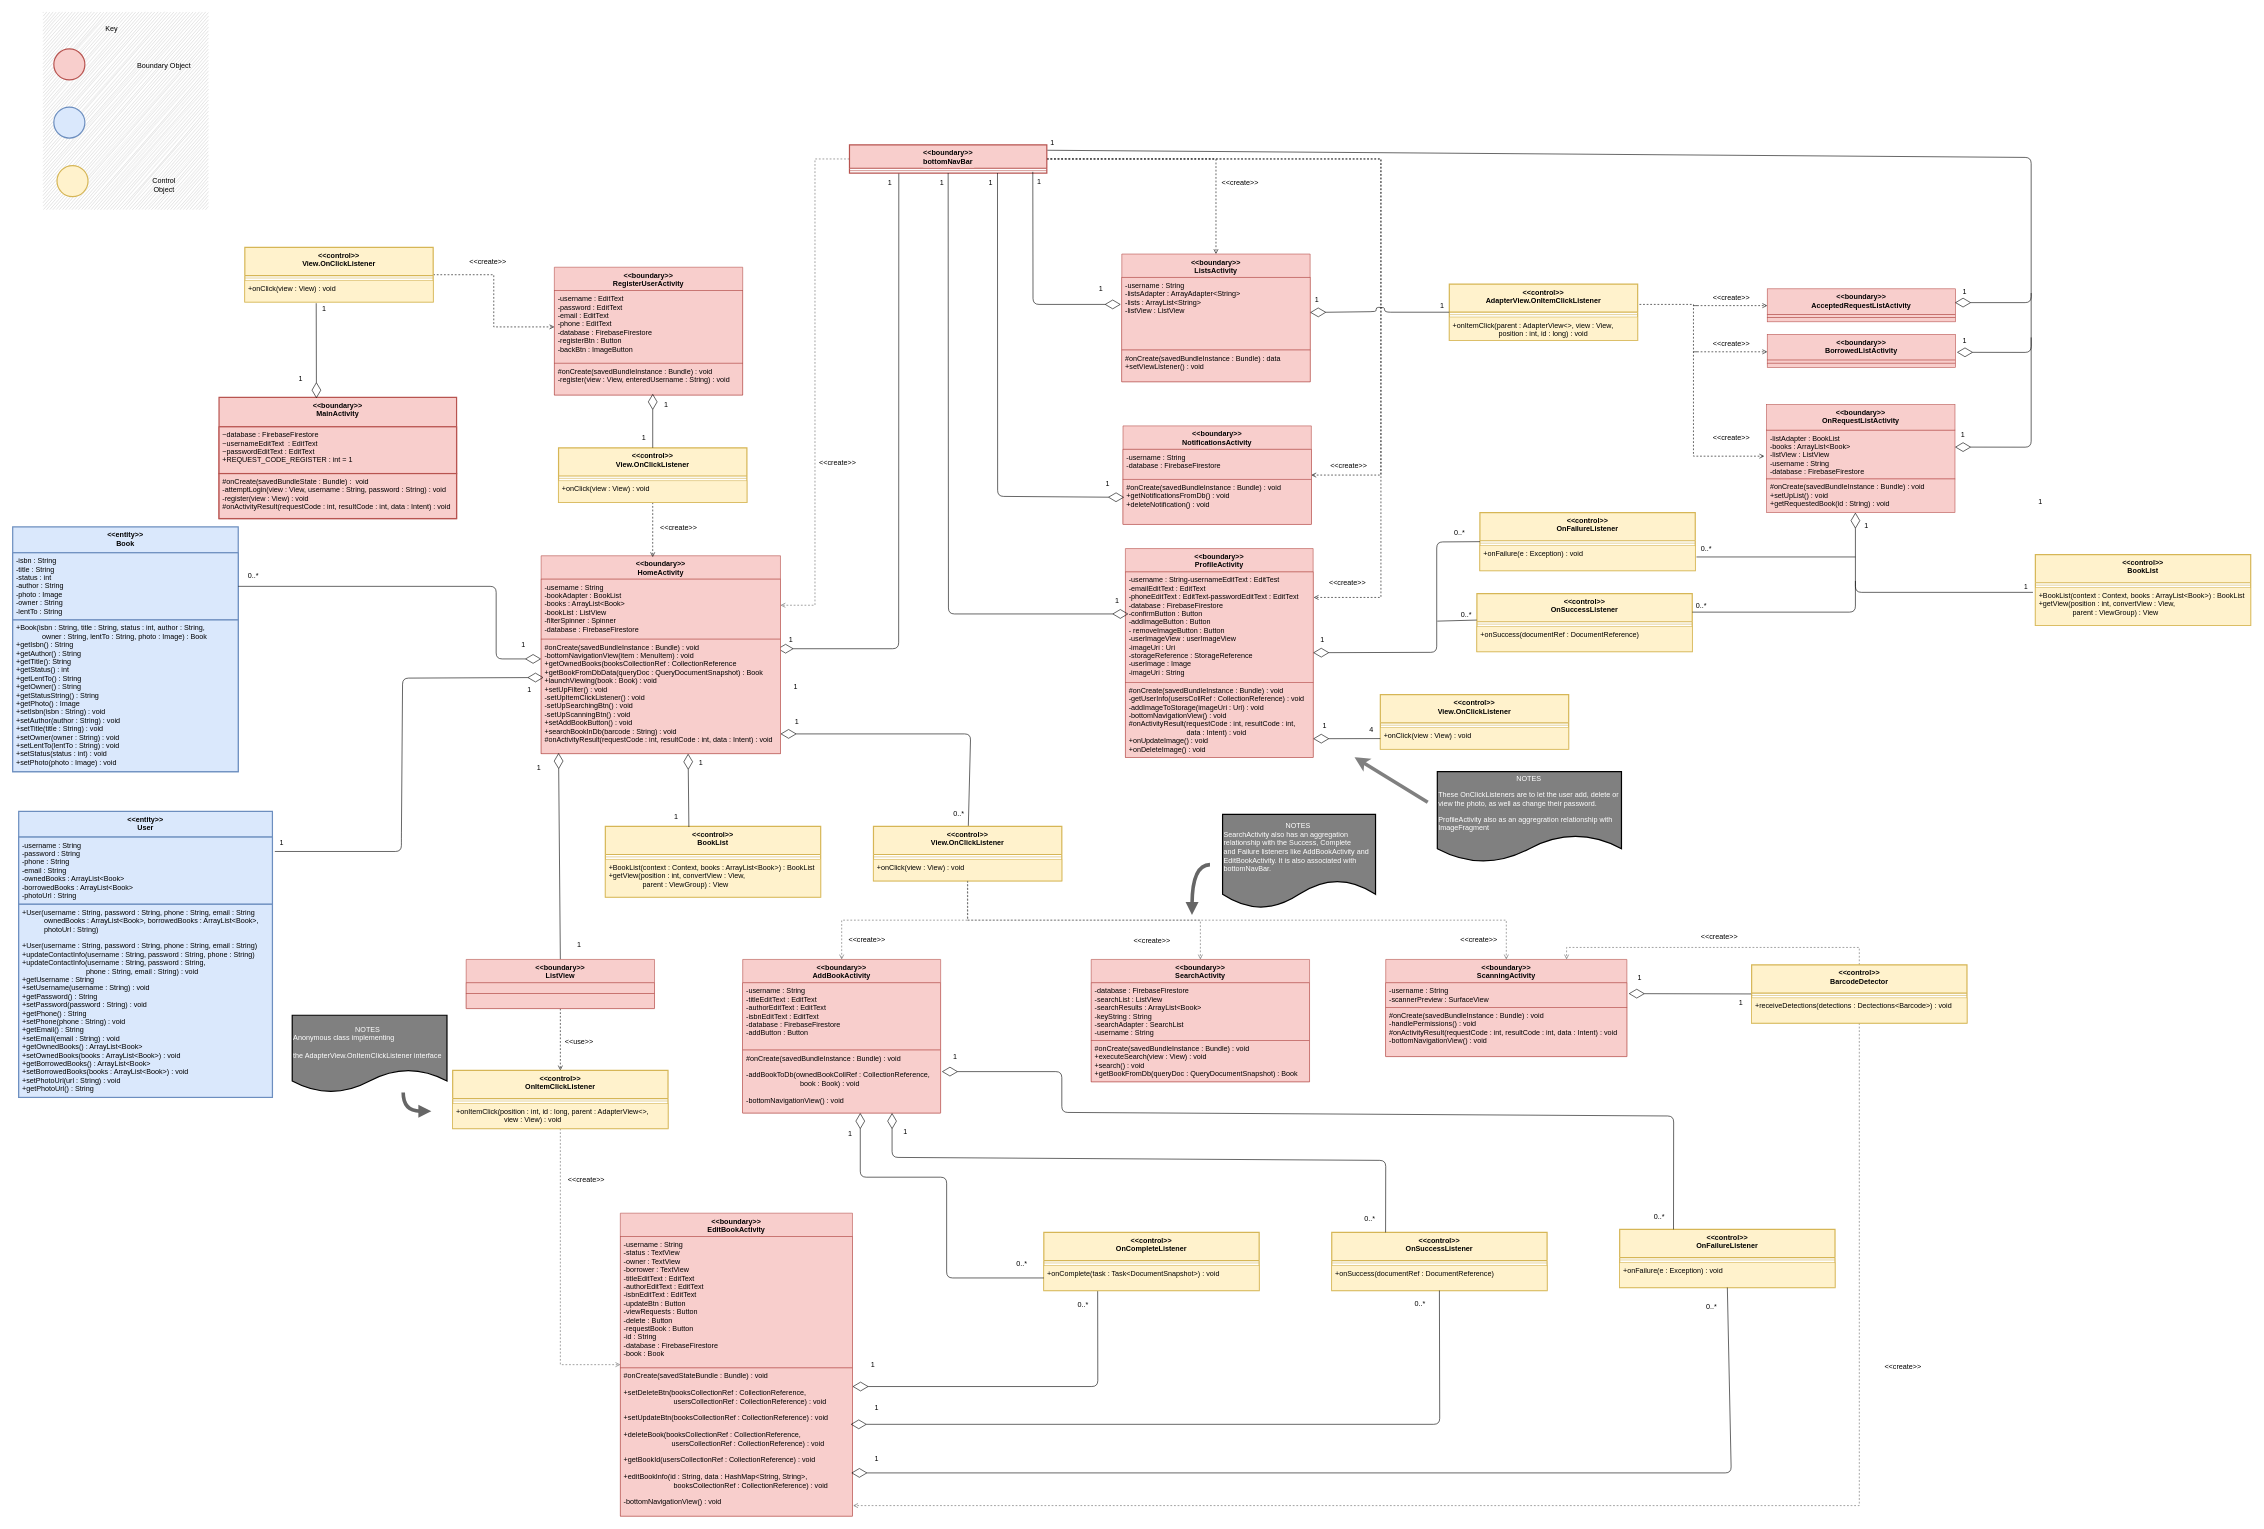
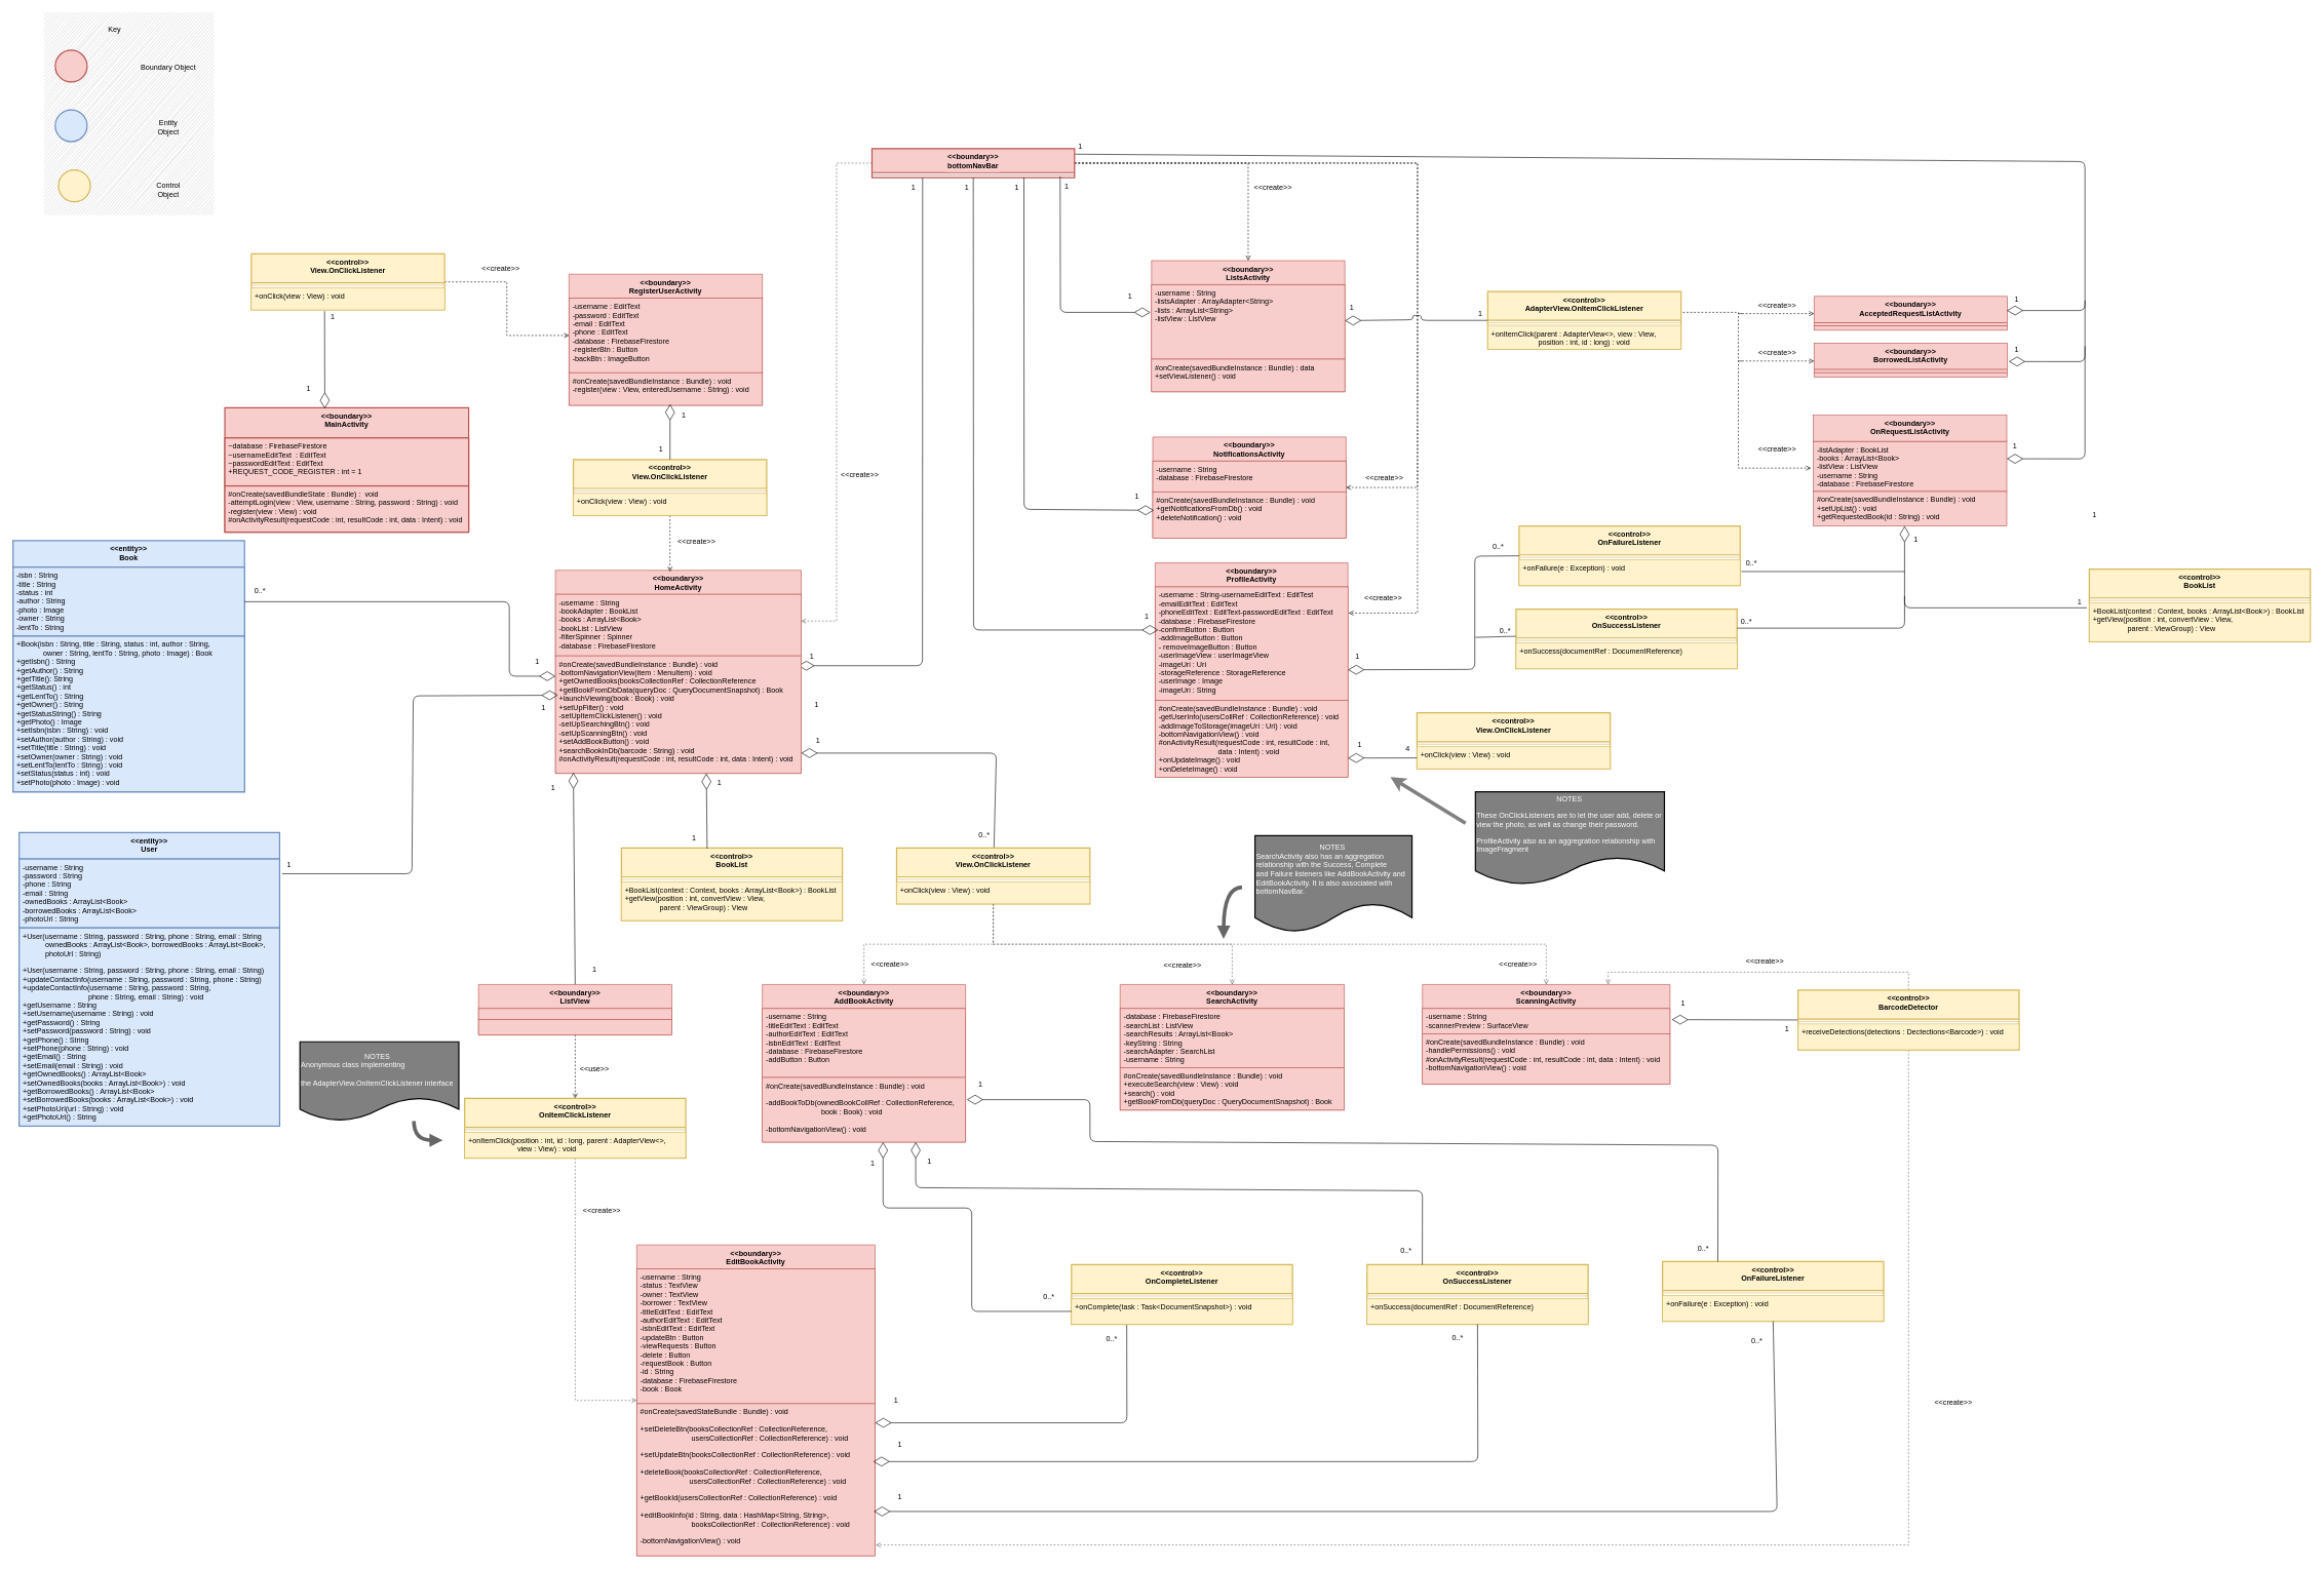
+ <mxCell id="17" value="Entity&lt;br&gt;Object" style="text;html=1;strokeColor=none;fillColor=none;align=center;verticalAlign=middle;whiteSpace=wrap;rounded=0;" parent="11" vertex="1"><mxGeometry x="140.914" y="162.789" width="121.343" height="46.511" as="geometry" /></mxCell>
